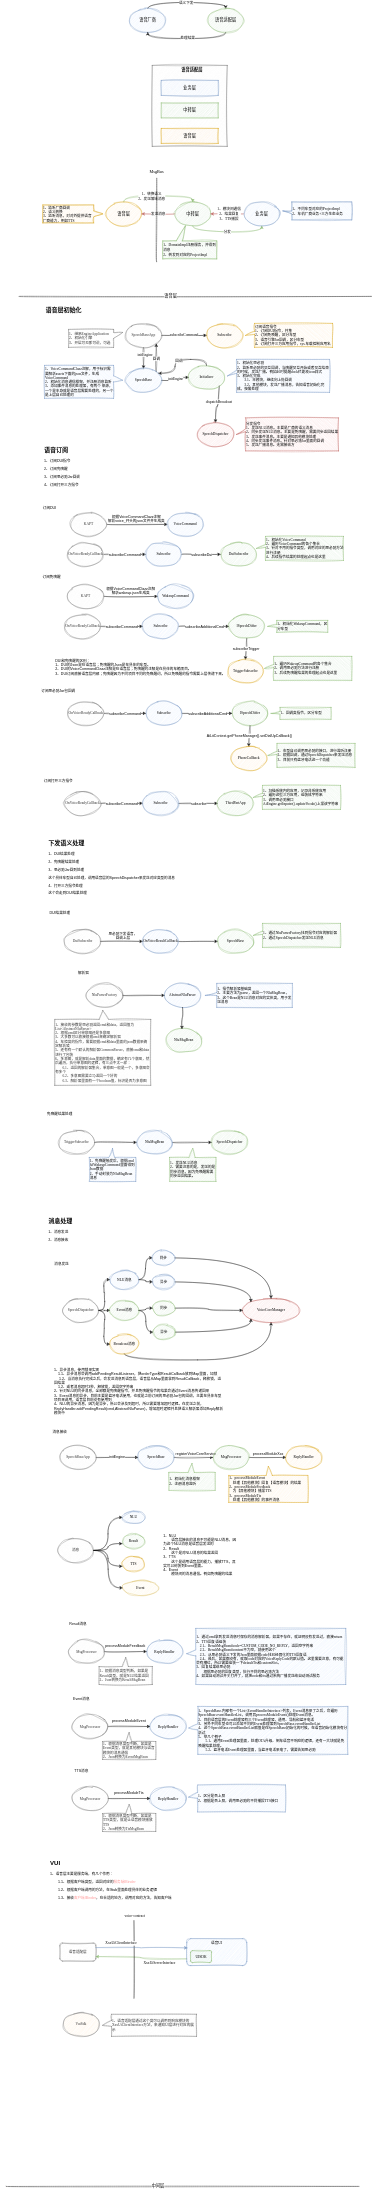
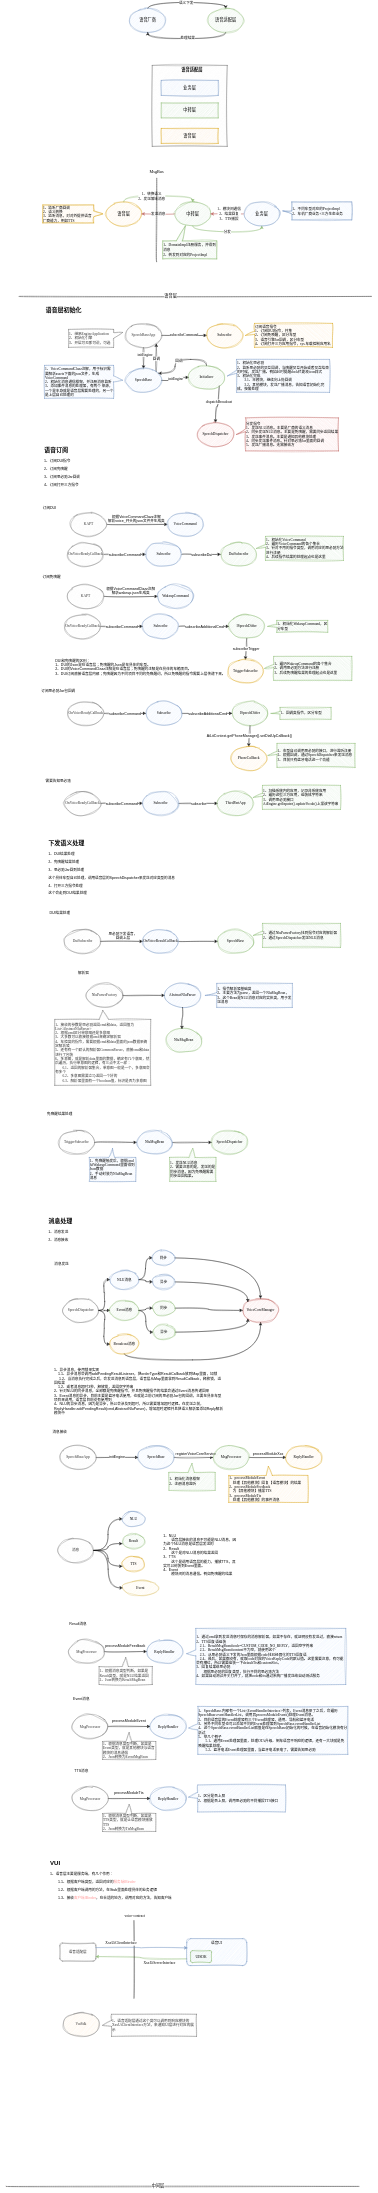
- <mxCell id="94" value="订阅打开三方指令" style="text;html=1;strokeColor=none;fillColor=none;align=center;verticalAlign=middle;whiteSpace=wrap;rounded=0;fontSize=12;fontFamily=Helvetica;fontColor=default;" parent="1" vertex="1"><mxGeometry x="134.5" y="2580" width="117.5" height="30" as="geometry" /></mxCell>
+ <mxCell id="94" value="需要告知思必驰" style="text;html=1;strokeColor=none;fillColor=none;align=center;verticalAlign=middle;whiteSpace=wrap;rounded=0;fontSize=12;fontFamily=Helvetica;fontColor=default;" parent="1" vertex="1"><mxGeometry x="134.5" y="2580" width="117.5" height="30" as="geometry" /></mxCell>
- <mxCell id="142" value="&lt;font style=&quot;font-size: 12px;&quot;&gt;VoiceCoreManager&lt;/font&gt;" style="ellipse;whiteSpace=wrap;html=1;rounded=0;sketch=1;jiggle=2;curveFitting=1;strokeColor=#b85450;align=center;verticalAlign=middle;fontFamily=Comic Sans MS;fontSize=14;fillColor=#f8cecc;" parent="1" vertex="1"><mxGeometry x="808" y="4320" width="190" height="80" as="geometry" /></mxCell>
+ <mxCell id="142" value="&lt;font style=&quot;font-size: 12px;&quot;&gt;VoiceCoreManager&lt;/font&gt;" style="ellipse;whiteSpace=wrap;html=1;rounded=0;sketch=1;jiggle=2;curveFitting=1;strokeColor=#b85450;align=center;verticalAlign=middle;fontFamily=Comic Sans MS;fontSize=14;fillColor=#f8cecc;" parent="1" vertex="1"><mxGeometry x="808" y="4320" width="120" height="80" as="geometry" /></mxCell>
- <mxCell id="163" value="&lt;font style=&quot;font-size: 12px;&quot;&gt;NLU&lt;/font&gt;" style="ellipse;whiteSpace=wrap;html=1;rounded=0;sketch=1;jiggle=2;curveFitting=1;strokeColor=#6c8ebf;align=center;verticalAlign=middle;fontFamily=Comic Sans MS;fontSize=14;fillColor=#dae8fc;" parent="1" vertex="1"><mxGeometry x="407" y="5030" width="75" height="40" as="geometry" /></mxCell>
+ <mxCell id="163" value="&lt;font style=&quot;font-size: 12px;&quot;&gt;NLU&lt;/font&gt;" style="ellipse;whiteSpace=wrap;html=1;rounded=0;sketch=1;jiggle=2;curveFitting=1;strokeColor=#6c8ebf;align=center;verticalAlign=middle;fontFamily=Comic Sans MS;fontSize=14;fillColor=#dae8fc;" parent="1" vertex="1"><mxGeometry x="407" y="5030" width="75" height="50" as="geometry" /></mxCell>
